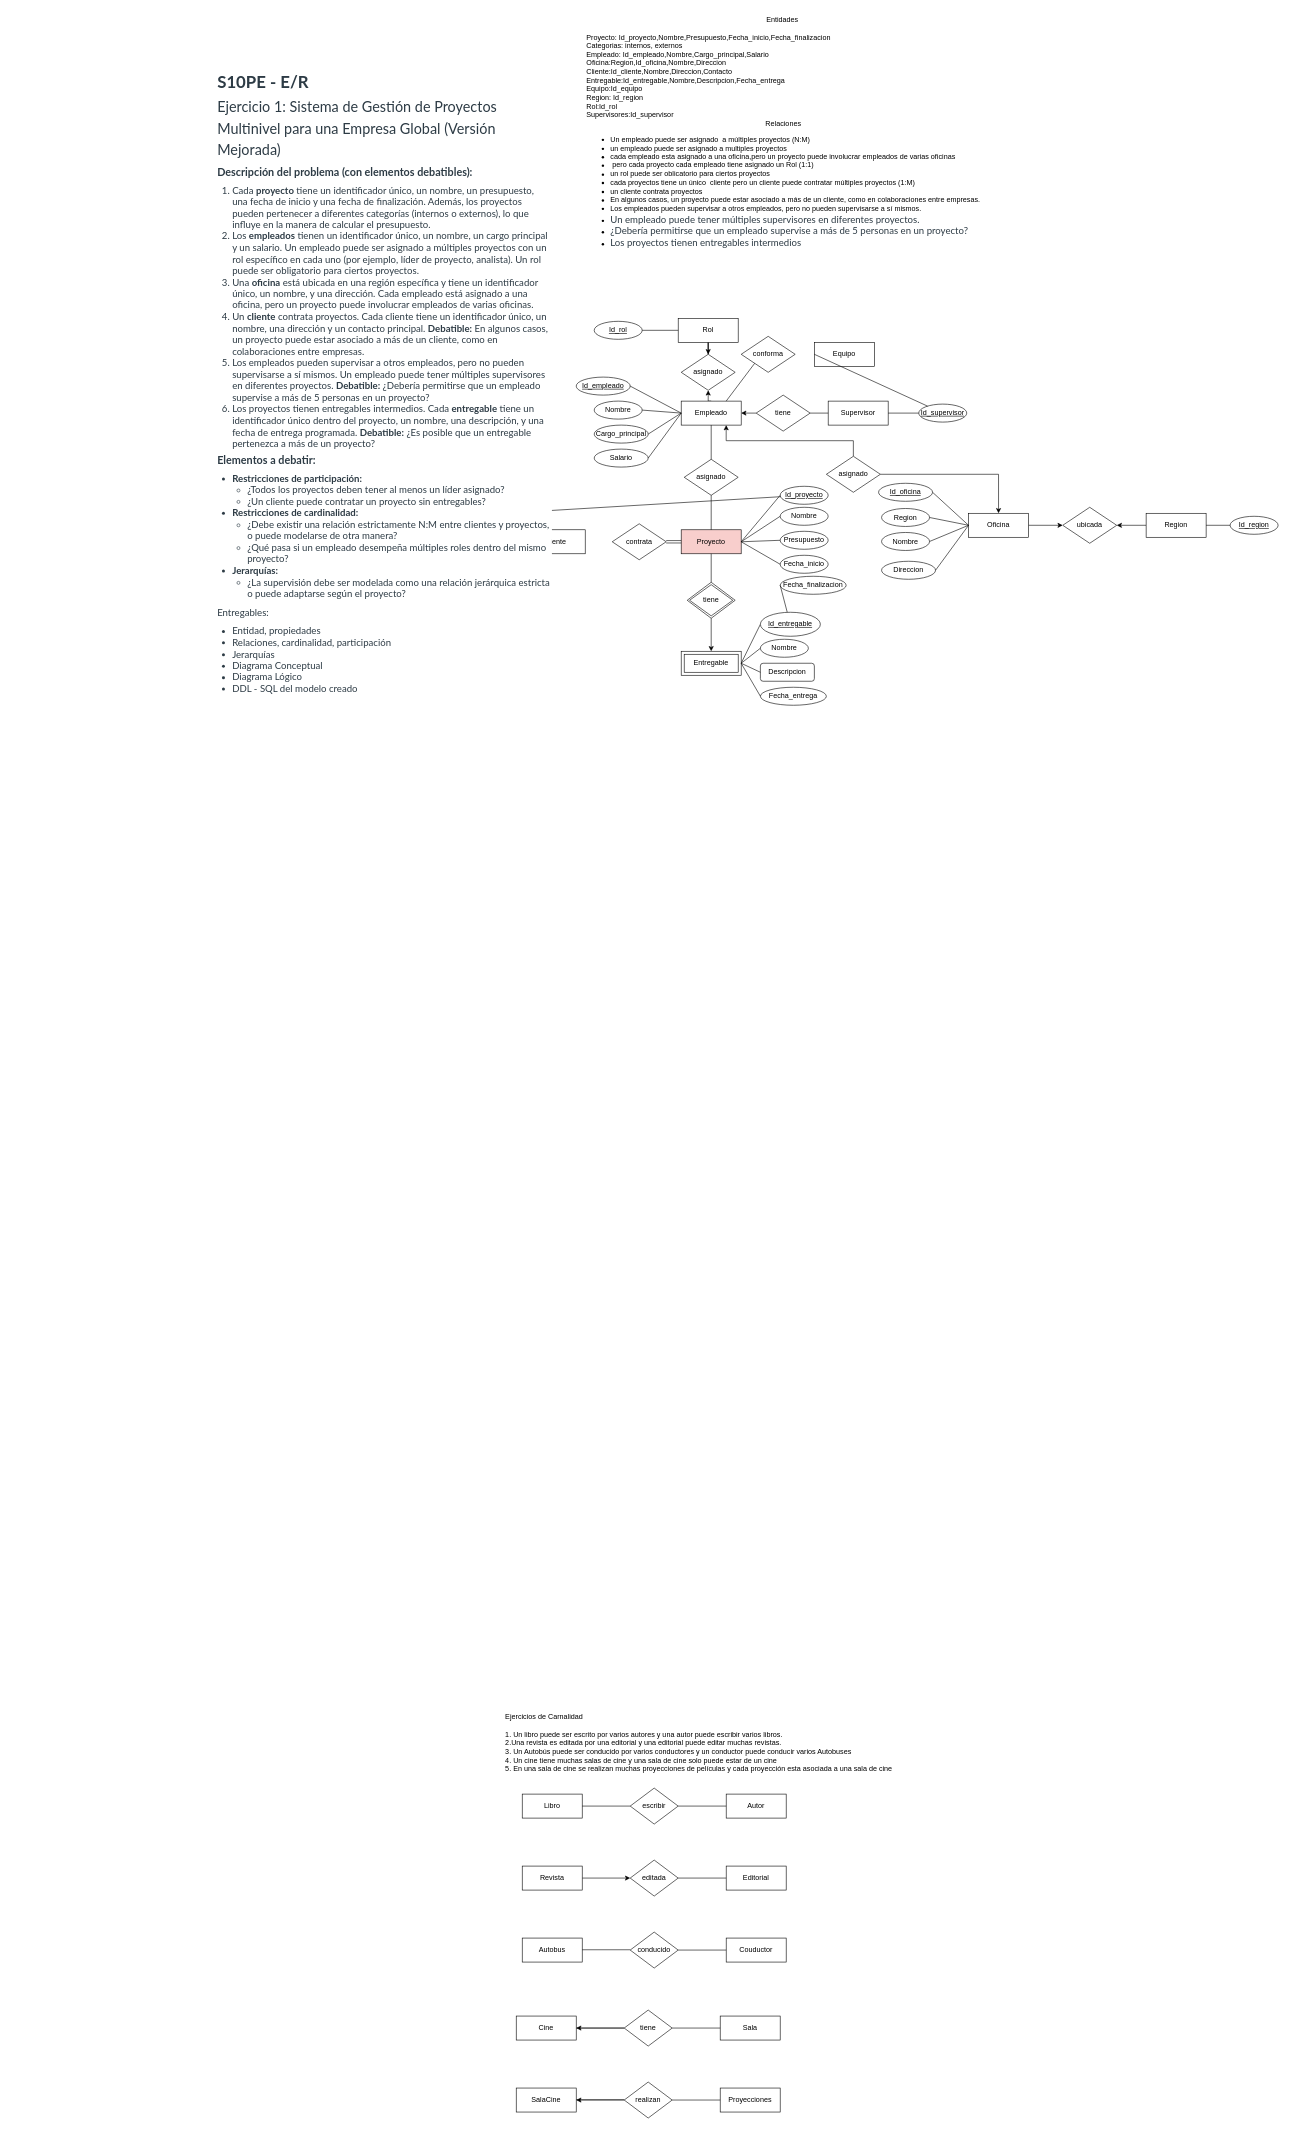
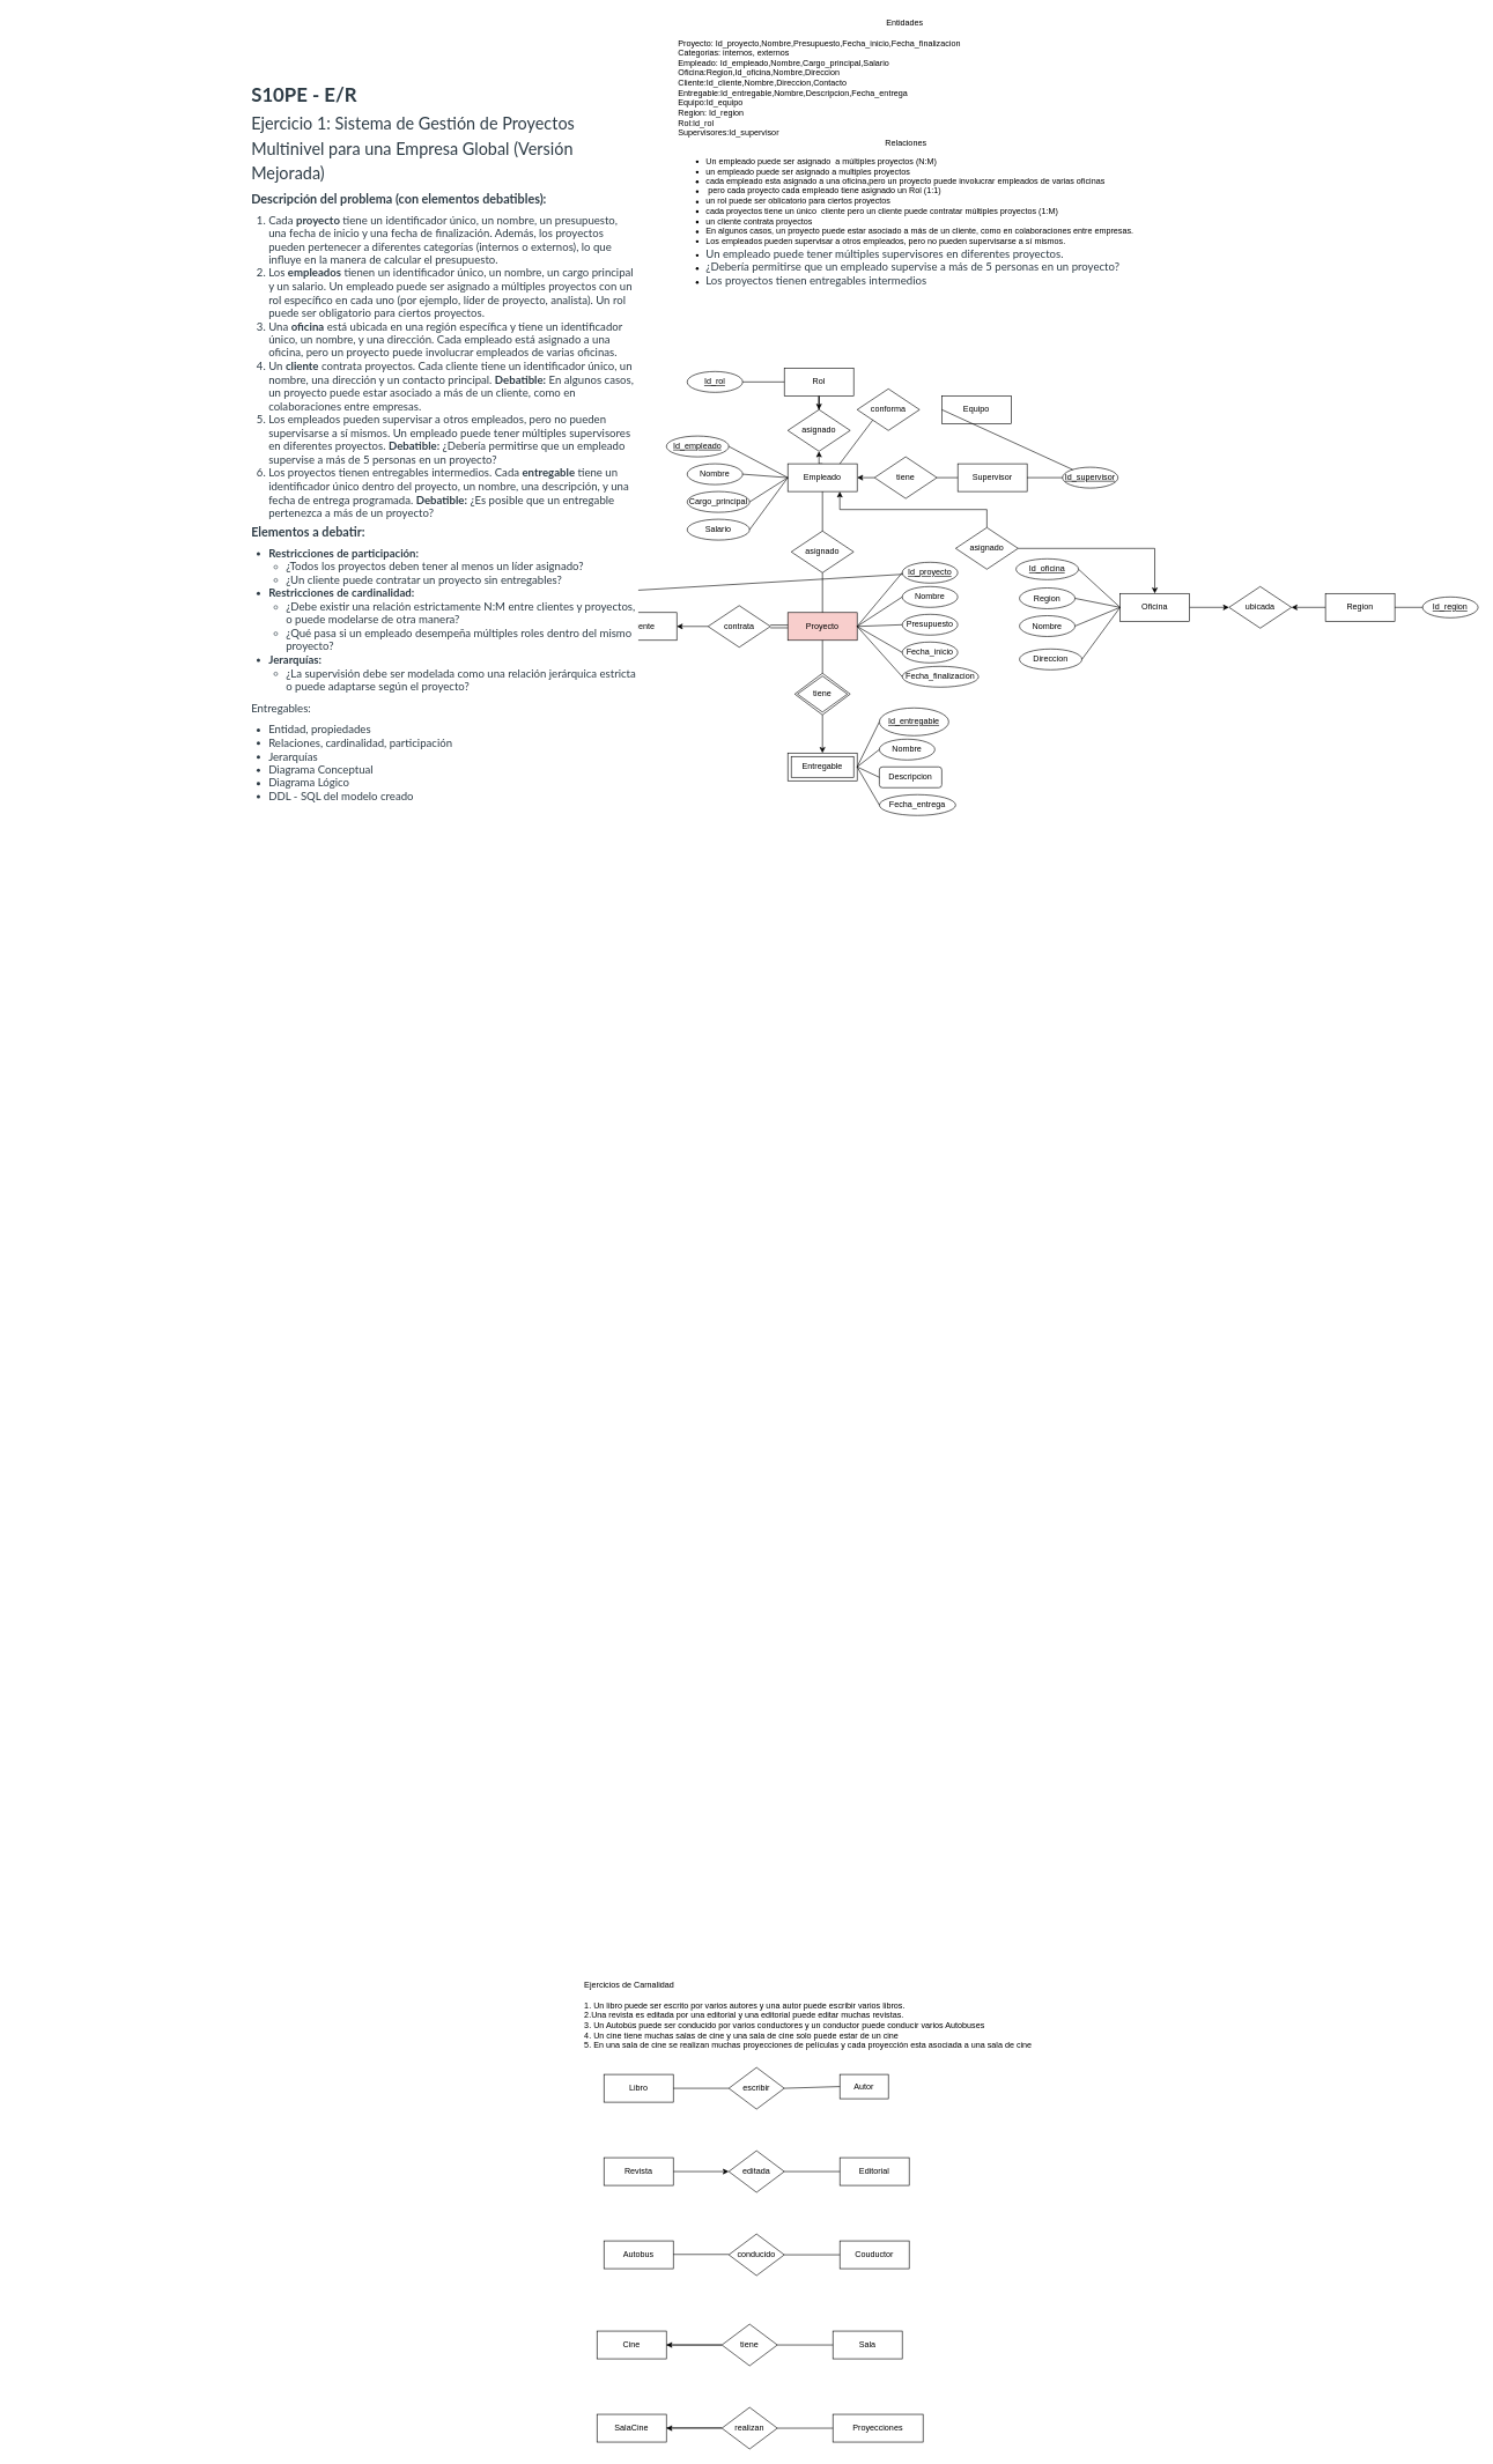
+ <mxCell id="99" style="edgeStyle=orthogonalEdgeStyle;rounded=0;orthogonalLoop=1;jettySize=auto;html=1;exitX=0;exitY=0.5;exitDx=0;exitDy=0;entryX=1;entryY=0.5;entryDx=0;entryDy=0;" parent="1" source="100" target="53" edge="1"><mxGeometry relative="1" as="geometry" /></mxCell>
- <mxCell id="69" value="" style="endArrow=none;html=1;rounded=0;exitX=0;exitY=0.5;exitDx=0;exitDy=0;" parent="1" source="36" target="111" edge="1"><mxGeometry relative="1" as="geometry"><mxPoint x="1390" y="950" as="sourcePoint" /><mxPoint x="1240" y="910" as="targetPoint" /></mxGeometry></mxCell>
+ <mxCell id="69" value="" style="endArrow=none;html=1;rounded=0;exitX=0;exitY=0.5;exitDx=0;exitDy=0;entryX=1;entryY=0.5;entryDx=0;entryDy=0;" parent="1" source="36" target="31" edge="1"><mxGeometry relative="1" as="geometry"><mxPoint x="1390" y="950" as="sourcePoint" /><mxPoint x="1240" y="910" as="targetPoint" /></mxGeometry></mxCell>
- <mxCell id="4" value="Autor" style="whiteSpace=wrap;html=1;align=center;" parent="1" vertex="1"><mxGeometry x="1210" y="2990" width="100" height="40" as="geometry" /></mxCell>
+ <mxCell id="4" value="Autor" style="whiteSpace=wrap;html=1;align=center;" parent="1" vertex="1"><mxGeometry x="1210" y="2990" width="70" height="35" as="geometry" /></mxCell>
- <mxCell id="26" value="Proyecciones" style="whiteSpace=wrap;html=1;align=center;" parent="1" vertex="1"><mxGeometry x="1200" y="3480" width="100" height="40" as="geometry" /></mxCell>
+ <mxCell id="26" value="Proyecciones" style="whiteSpace=wrap;html=1;align=center;" parent="1" vertex="1"><mxGeometry x="1200" y="3480" width="130" height="40" as="geometry" /></mxCell>
